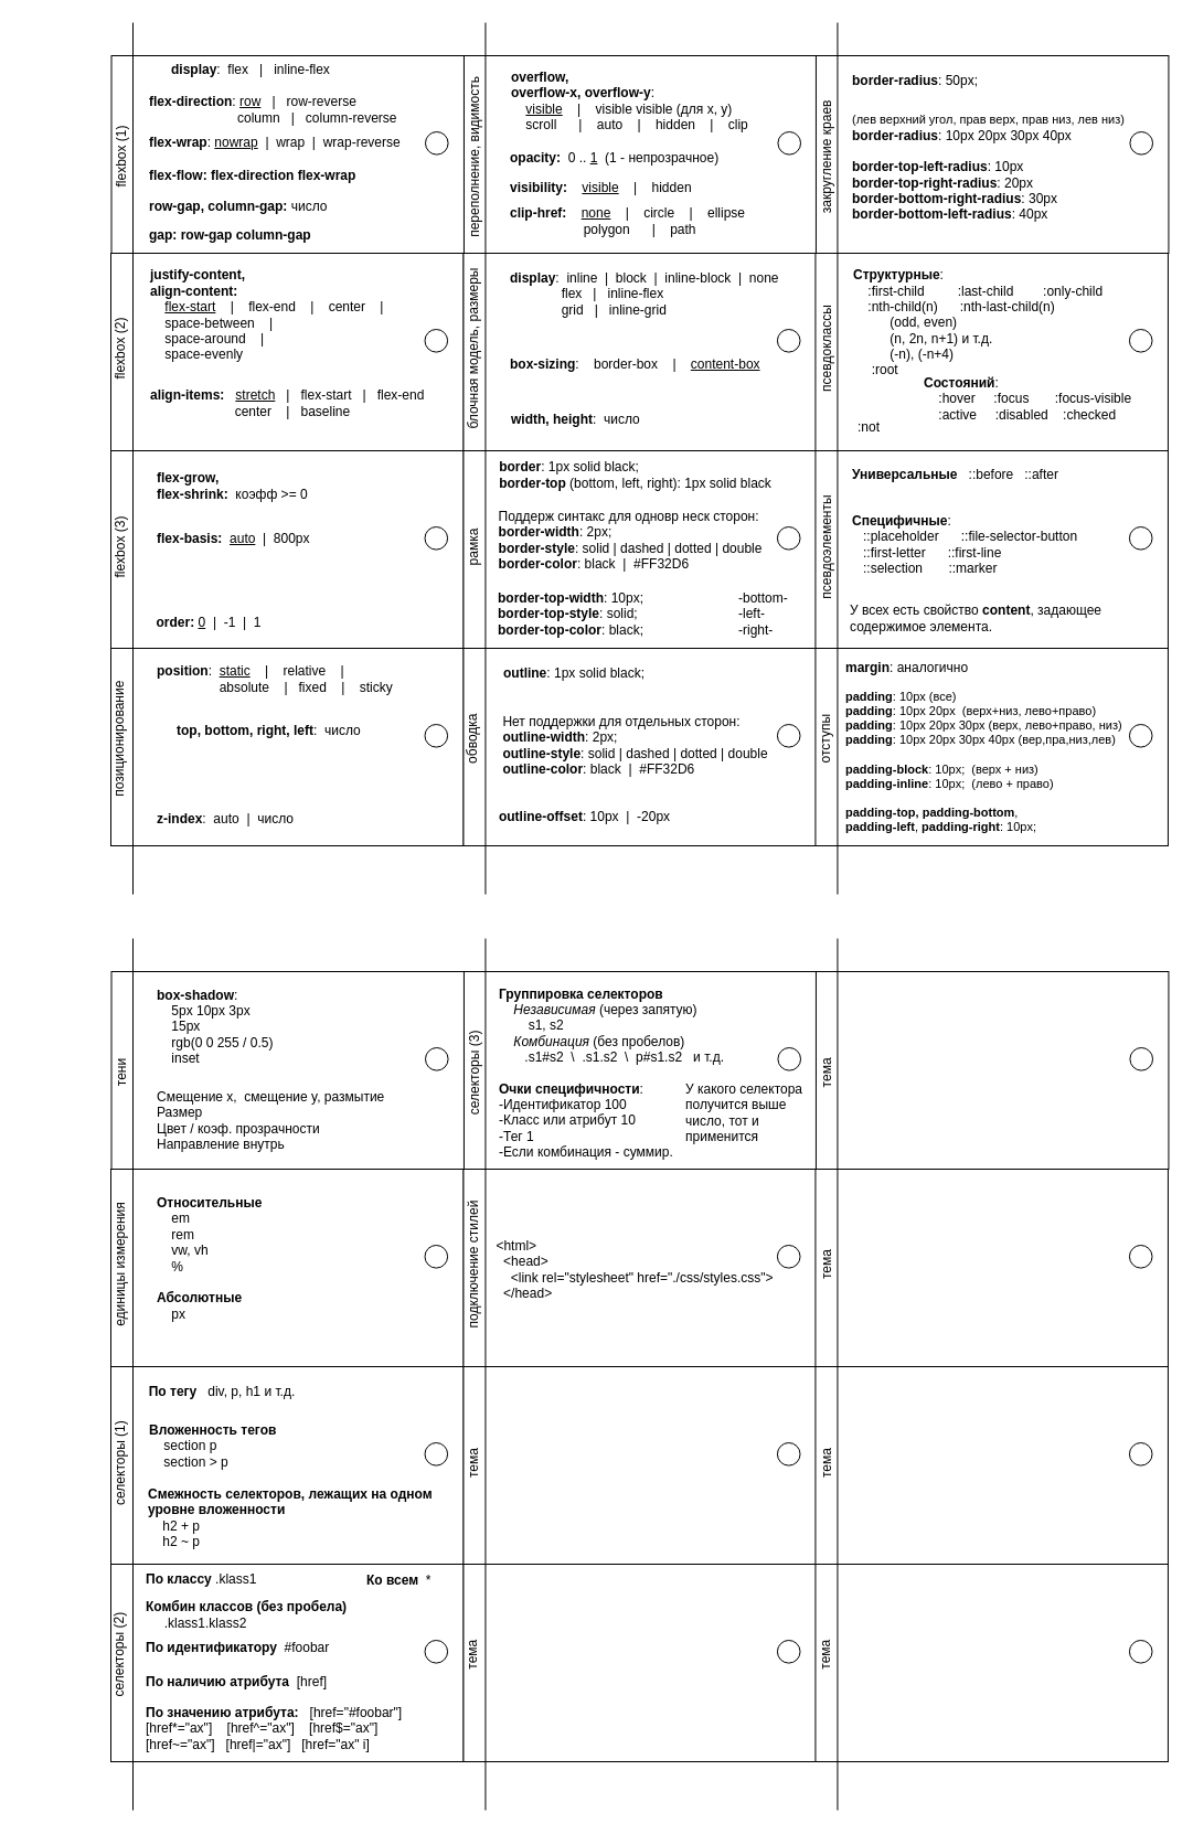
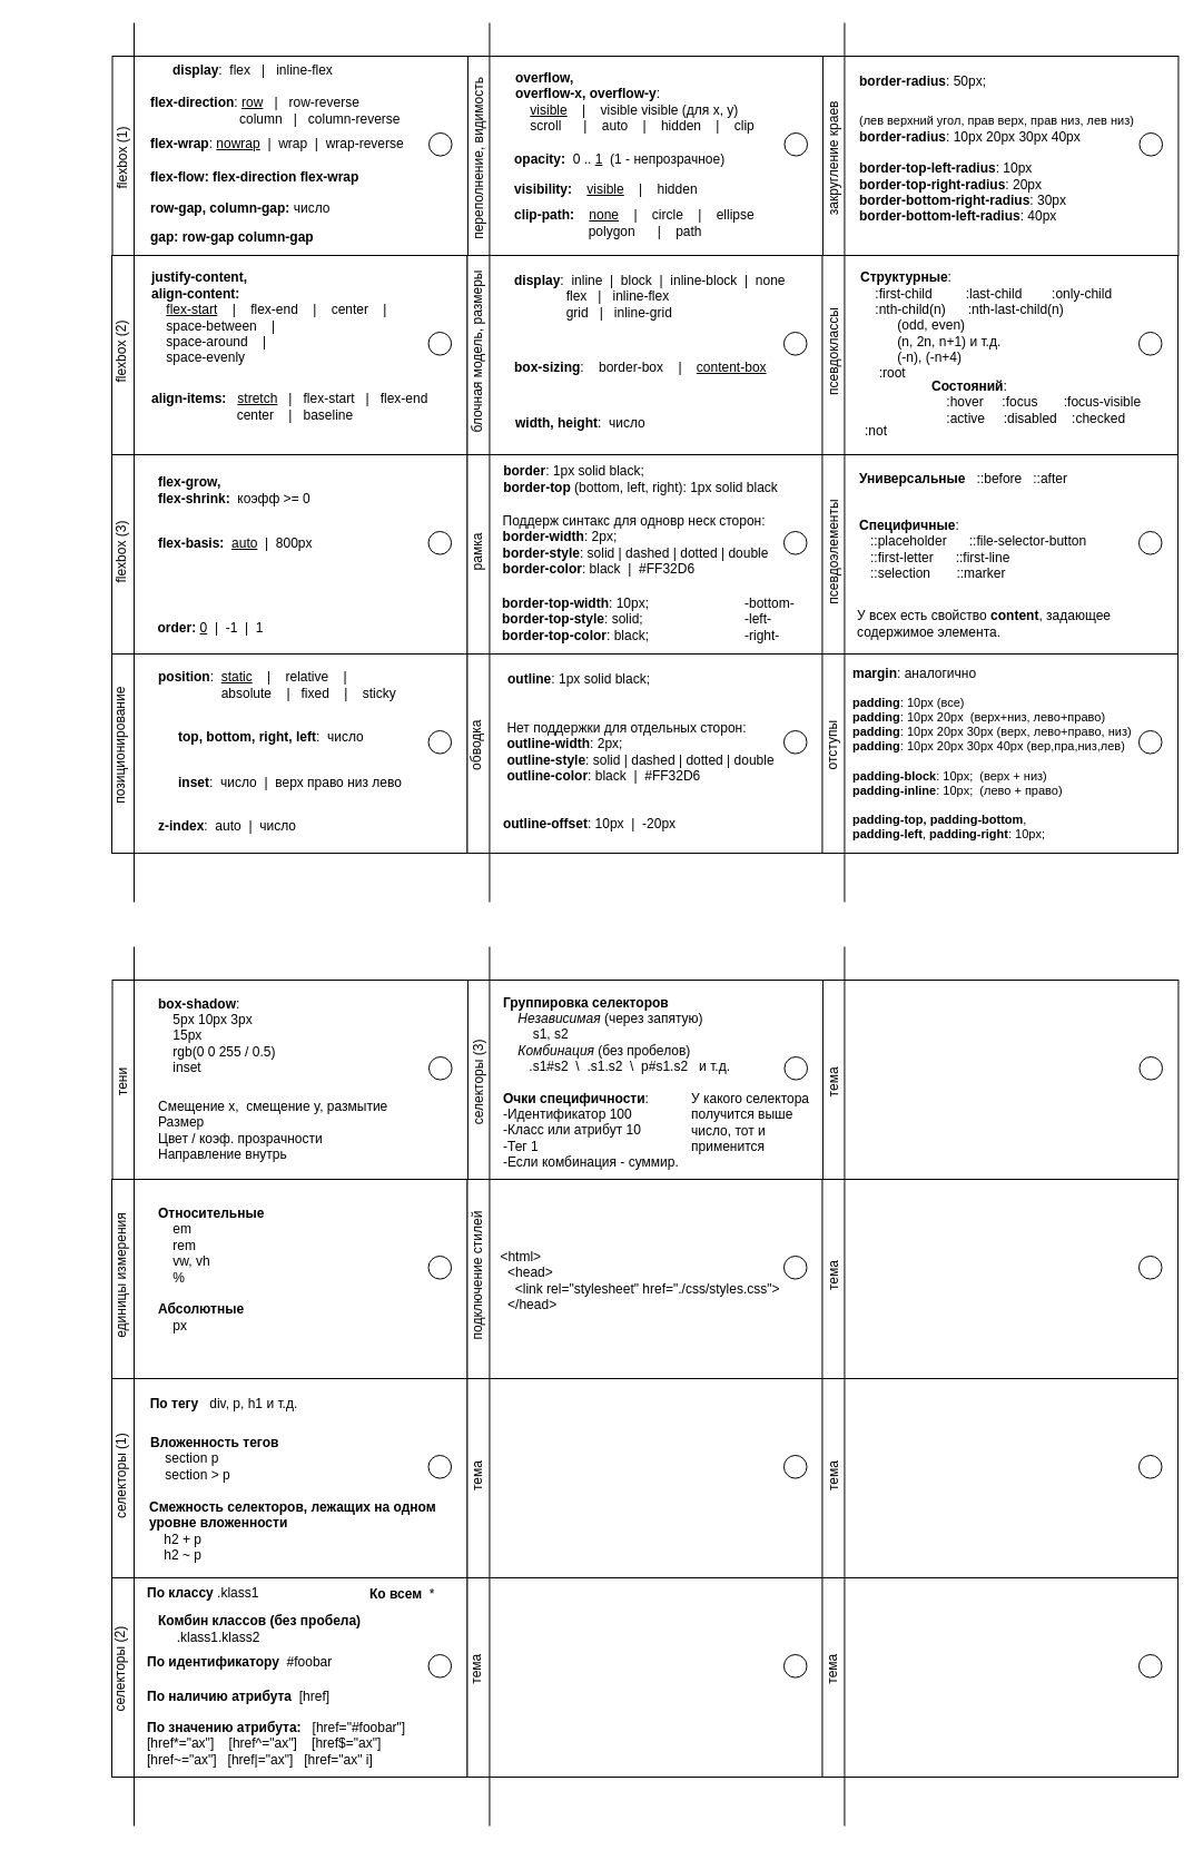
- <mxCell id="58" value="&lt;div style=&quot;border-color: var(--border-color); font-size: 12px;&quot;&gt;&lt;b style=&quot;border-color: var(--border-color); font-size: 12px;&quot;&gt;clip-href:&amp;nbsp; &amp;nbsp;&amp;nbsp;&lt;/b&gt;&lt;u style=&quot;font-size: 12px;&quot;&gt;none&lt;/u&gt;&amp;nbsp; &amp;nbsp; |&amp;nbsp; &amp;nbsp;&amp;nbsp;&lt;span style=&quot;font-size: 12px;&quot;&gt;circle&amp;nbsp; &amp;nbsp; |&amp;nbsp; &amp;nbsp;&amp;nbsp;&lt;/span&gt;&lt;span style=&quot;font-size: 12px;&quot;&gt;ellipse&lt;/span&gt;&lt;/div&gt;&lt;div style=&quot;border-color: var(--border-color); font-size: 12px;&quot;&gt;&lt;span style=&quot;font-size: 12px;&quot;&gt;&amp;nbsp; &amp;nbsp; &amp;nbsp; &amp;nbsp; &amp;nbsp; &amp;nbsp; &amp;nbsp; &amp;nbsp; &amp;nbsp; &amp;nbsp; polygon&amp;nbsp; &amp;nbsp; &amp;nbsp; |&amp;nbsp; &amp;nbsp;&amp;nbsp;&lt;/span&gt;&lt;span style=&quot;font-size: 12px;&quot;&gt;path&lt;/span&gt;&lt;br style=&quot;font-size: 12px;&quot;&gt;&lt;/div&gt;" style="text;html=1;strokeColor=none;fillColor=none;align=left;verticalAlign=middle;whiteSpace=wrap;rounded=0;fontSize=12;" vertex="1" parent="1"><mxGeometry x="460" y="190" width="260" height="20" as="geometry" /></mxCell>
+ <mxCell id="58" value="&lt;div style=&quot;border-color: var(--border-color); font-size: 12px;&quot;&gt;&lt;b style=&quot;border-color: var(--border-color); font-size: 12px;&quot;&gt;clip-path:&amp;nbsp; &amp;nbsp;&amp;nbsp;&lt;/b&gt;&lt;u style=&quot;font-size: 12px;&quot;&gt;none&lt;/u&gt;&amp;nbsp; &amp;nbsp; |&amp;nbsp; &amp;nbsp;&amp;nbsp;&lt;span style=&quot;font-size: 12px;&quot;&gt;circle&amp;nbsp; &amp;nbsp; |&amp;nbsp; &amp;nbsp;&amp;nbsp;&lt;/span&gt;&lt;span style=&quot;font-size: 12px;&quot;&gt;ellipse&lt;/span&gt;&lt;/div&gt;&lt;div style=&quot;border-color: var(--border-color); font-size: 12px;&quot;&gt;&lt;span style=&quot;font-size: 12px;&quot;&gt;&amp;nbsp; &amp;nbsp; &amp;nbsp; &amp;nbsp; &amp;nbsp; &amp;nbsp; &amp;nbsp; &amp;nbsp; &amp;nbsp; &amp;nbsp; polygon&amp;nbsp; &amp;nbsp; &amp;nbsp; |&amp;nbsp; &amp;nbsp;&amp;nbsp;&lt;/span&gt;&lt;span style=&quot;font-size: 12px;&quot;&gt;path&lt;/span&gt;&lt;br style=&quot;font-size: 12px;&quot;&gt;&lt;/div&gt;" style="text;html=1;strokeColor=none;fillColor=none;align=left;verticalAlign=middle;whiteSpace=wrap;rounded=0;fontSize=12;" vertex="1" parent="1"><mxGeometry x="460" y="190" width="260" height="20" as="geometry" /></mxCell>
+ <mxCell id="55" value="&lt;div style=&quot;border-color: var(--border-color); font-size: 12px;&quot;&gt;&lt;b style=&quot;border-color: var(--border-color); font-size: 12px;&quot;&gt;inset&lt;/b&gt;:&amp;nbsp;&amp;nbsp;&lt;span style=&quot;background-color: initial; font-size: 12px;&quot;&gt;число&amp;nbsp; |&amp;nbsp; верх право низ лево&amp;nbsp;&lt;/span&gt;&lt;/div&gt;" style="text;html=1;strokeColor=none;fillColor=none;align=left;verticalAlign=middle;whiteSpace=wrap;rounded=0;fontSize=12;" vertex="1" parent="1"><mxGeometry x="158" y="691" width="222" height="24" as="geometry" /></mxCell>
- <mxCell id="125" value="&lt;b style=&quot;font-size: 12px;&quot;&gt;Комбин классов (без пробела)&amp;nbsp;&amp;nbsp;&lt;br style=&quot;font-size: 12px;&quot;&gt;&lt;/b&gt;&amp;nbsp; &amp;nbsp; &amp;nbsp;.klass1.klass2&amp;nbsp;" style="text;html=1;strokeColor=none;fillColor=none;align=left;verticalAlign=middle;whiteSpace=wrap;rounded=0;fontSize=12;" vertex="1" parent="1"><mxGeometry x="130" y="1453" width="252" height="20" as="geometry" /></mxCell>
+ <mxCell id="125" value="&lt;b style=&quot;font-size: 12px;&quot;&gt;Комбин классов (без пробела)&amp;nbsp;&amp;nbsp;&lt;br style=&quot;font-size: 12px;&quot;&gt;&lt;/b&gt;&amp;nbsp; &amp;nbsp; &amp;nbsp;.klass1.klass2&amp;nbsp;" style="text;html=1;strokeColor=none;fillColor=none;align=left;verticalAlign=middle;whiteSpace=wrap;rounded=0;fontSize=12;" vertex="1" parent="1"><mxGeometry x="140" y="1453" width="252" height="20" as="geometry" /></mxCell>
